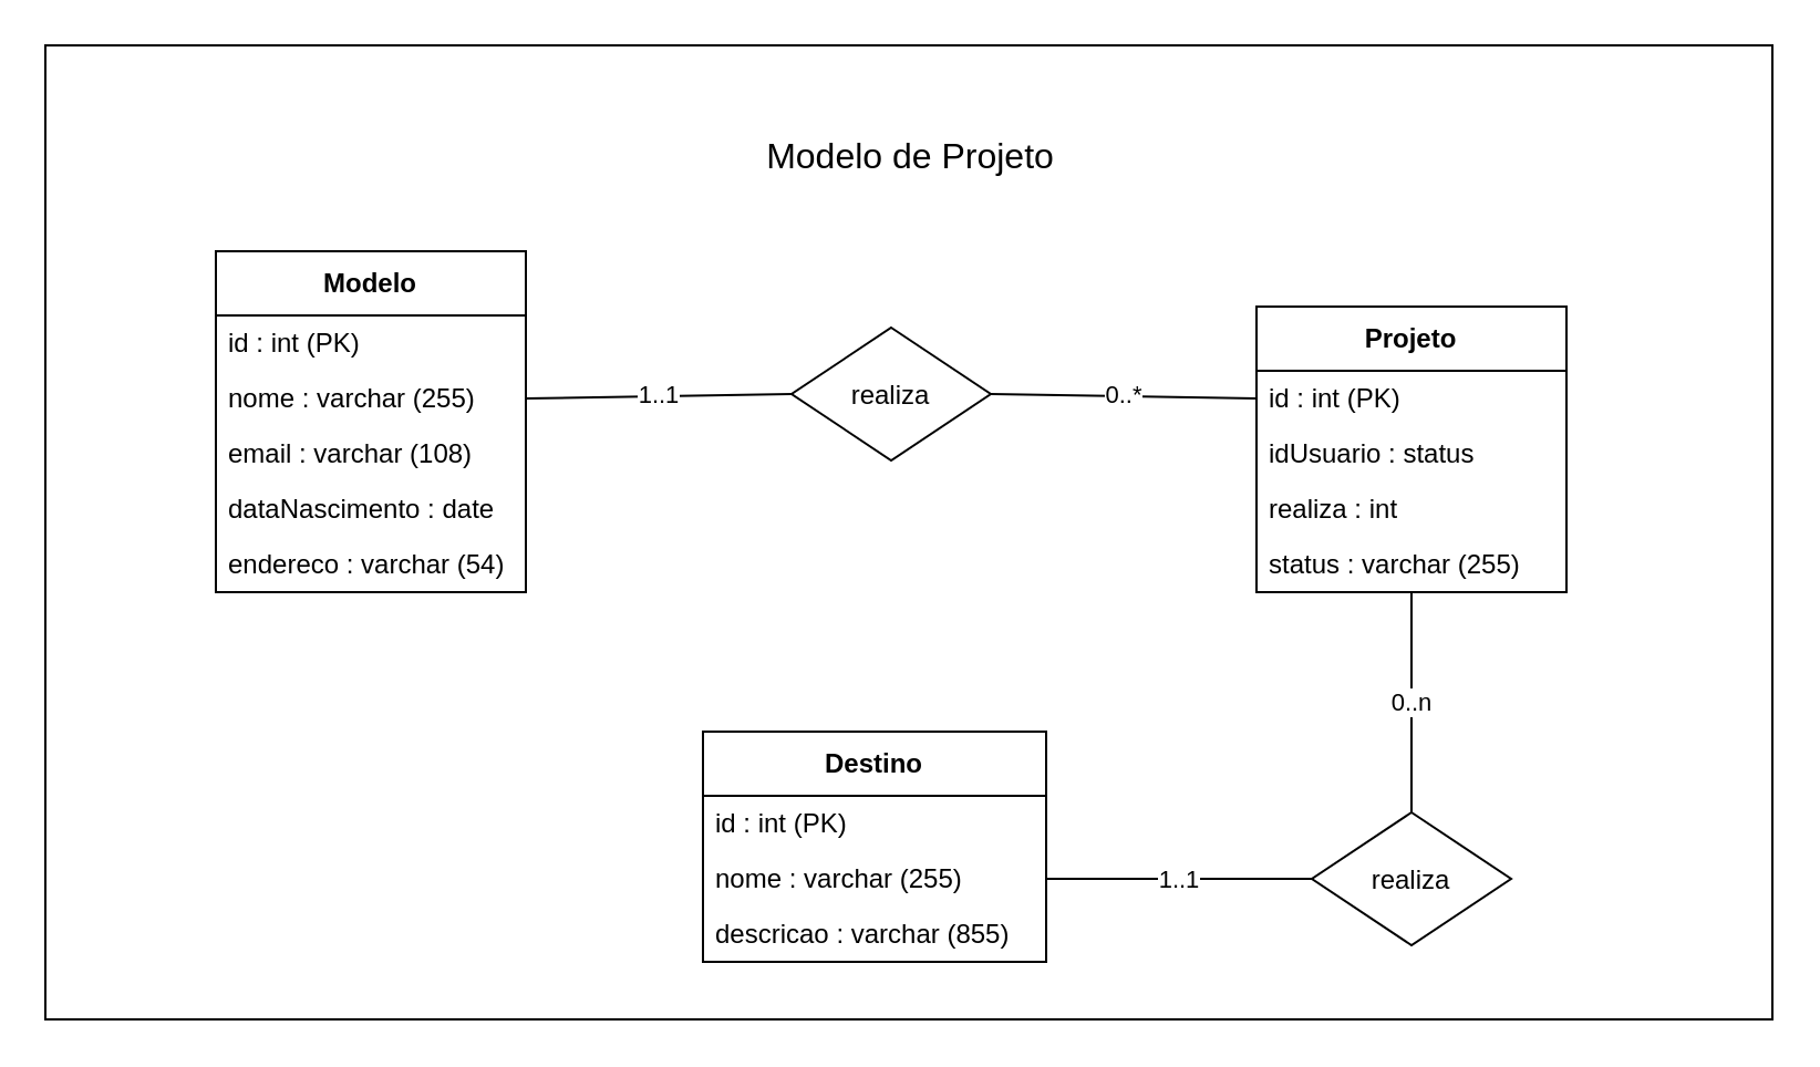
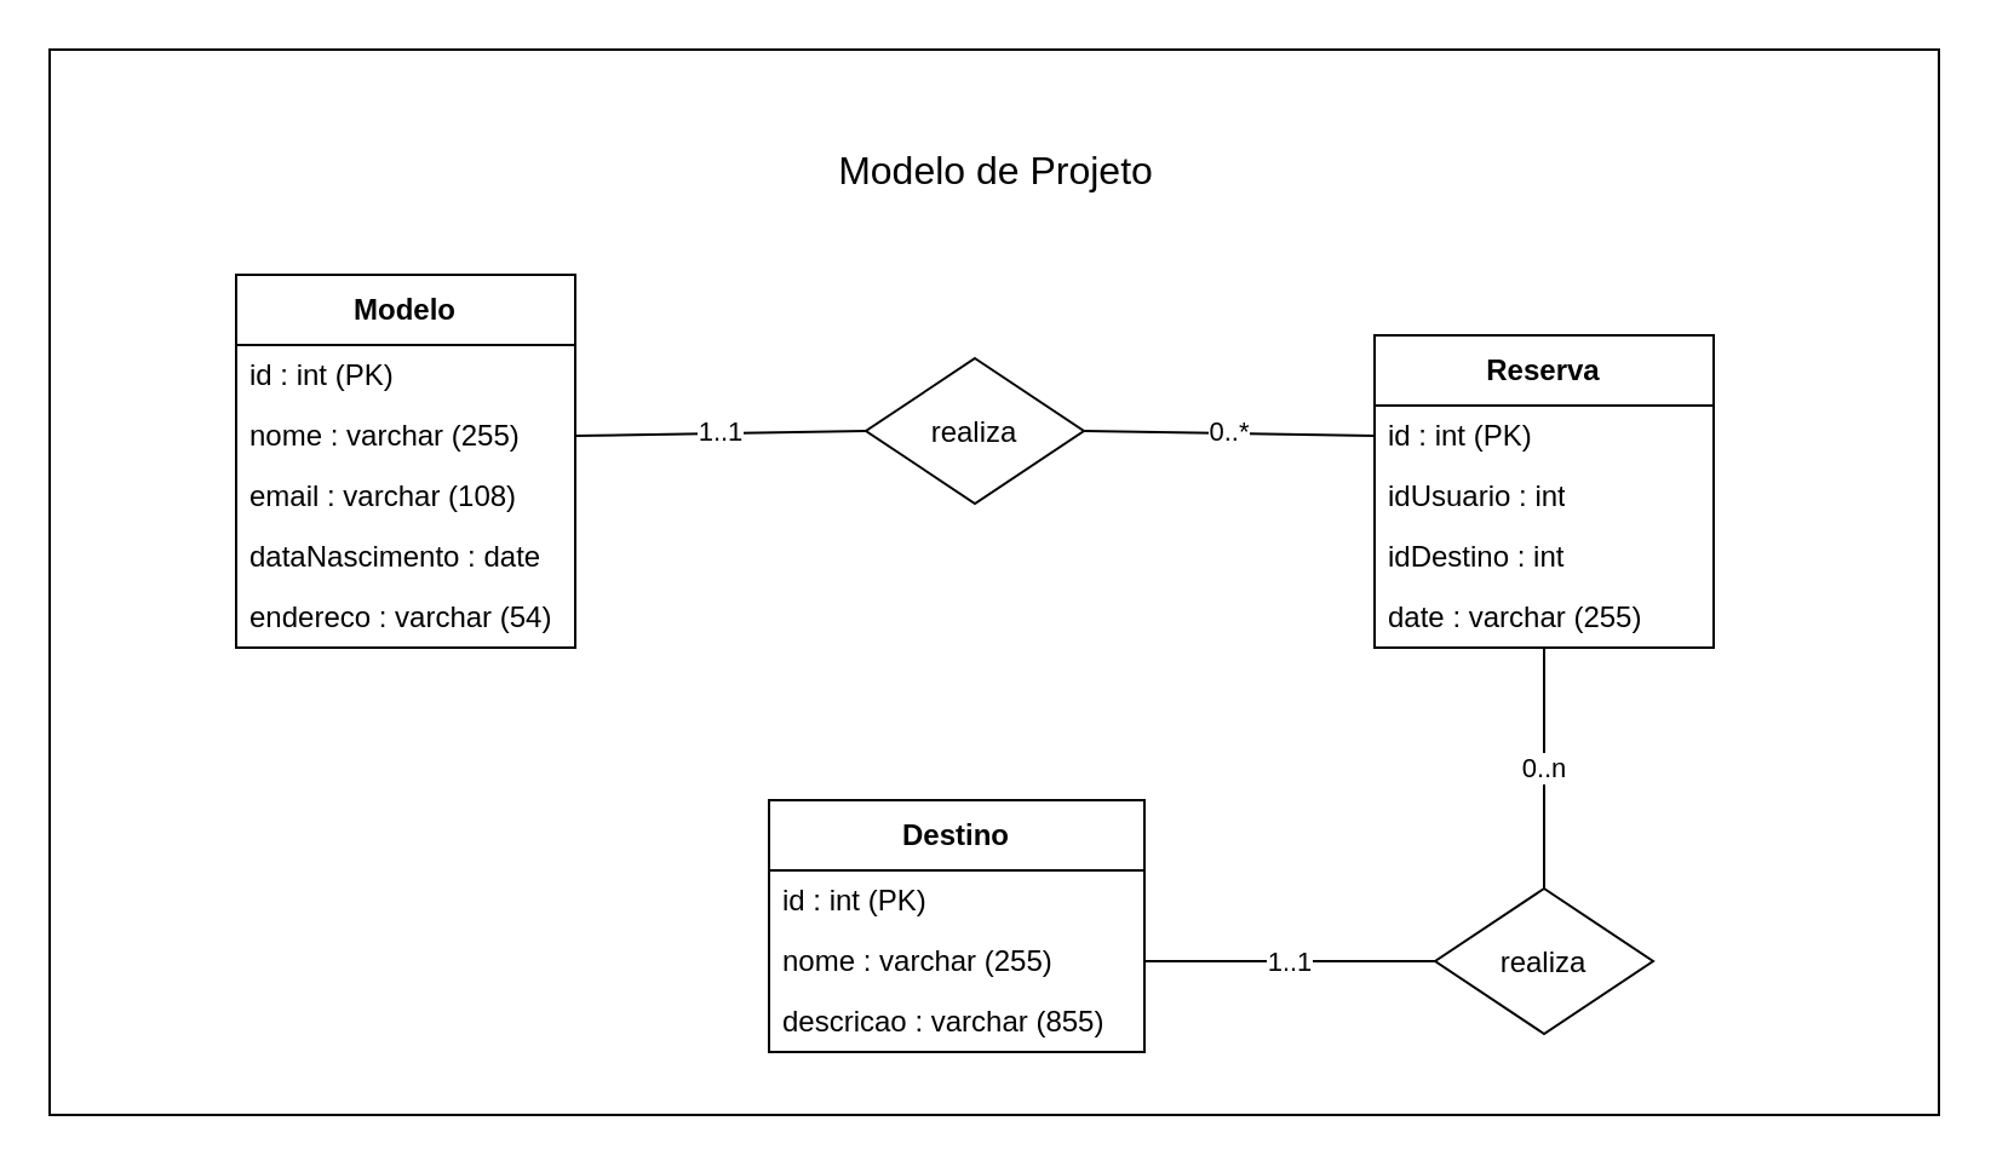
- <mxCell id="13" value="Projeto" style="swimlane;fontStyle=1;align=center;verticalAlign=middle;childLayout=stackLayout;horizontal=1;startSize=29;horizontalStack=0;resizeParent=1;resizeParentMax=0;resizeLast=0;collapsible=0;marginBottom=0;html=1;whiteSpace=wrap;" vertex="1" parent="1"><mxGeometry x="567" y="138" width="140" height="129" as="geometry" /></mxCell>
+ <mxCell id="13" value="Reserva" style="swimlane;fontStyle=1;align=center;verticalAlign=middle;childLayout=stackLayout;horizontal=1;startSize=29;horizontalStack=0;resizeParent=1;resizeParentMax=0;resizeLast=0;collapsible=0;marginBottom=0;html=1;whiteSpace=wrap;" vertex="1" parent="1"><mxGeometry x="567" y="138" width="140" height="129" as="geometry" /></mxCell>
- <mxCell id="15" value="idUsuario : status" style="text;html=1;strokeColor=none;fillColor=none;align=left;verticalAlign=middle;spacingLeft=4;spacingRight=4;overflow=hidden;rotatable=0;points=[[0,0.5],[1,0.5]];portConstraint=eastwest;whiteSpace=wrap;" vertex="1" parent="13"><mxGeometry y="54" width="140" height="25" as="geometry" /></mxCell>
+ <mxCell id="15" value="idUsuario : int" style="text;html=1;strokeColor=none;fillColor=none;align=left;verticalAlign=middle;spacingLeft=4;spacingRight=4;overflow=hidden;rotatable=0;points=[[0,0.5],[1,0.5]];portConstraint=eastwest;whiteSpace=wrap;" vertex="1" parent="13"><mxGeometry y="54" width="140" height="25" as="geometry" /></mxCell>
- <mxCell id="16" value="realiza : int" style="text;html=1;strokeColor=none;fillColor=none;align=left;verticalAlign=middle;spacingLeft=4;spacingRight=4;overflow=hidden;rotatable=0;points=[[0,0.5],[1,0.5]];portConstraint=eastwest;whiteSpace=wrap;" vertex="1" parent="13"><mxGeometry y="79" width="140" height="25" as="geometry" /></mxCell>
+ <mxCell id="16" value="idDestino : int" style="text;html=1;strokeColor=none;fillColor=none;align=left;verticalAlign=middle;spacingLeft=4;spacingRight=4;overflow=hidden;rotatable=0;points=[[0,0.5],[1,0.5]];portConstraint=eastwest;whiteSpace=wrap;" vertex="1" parent="13"><mxGeometry y="79" width="140" height="25" as="geometry" /></mxCell>
- <mxCell id="17" value="status : varchar (255)" style="text;html=1;strokeColor=none;fillColor=none;align=left;verticalAlign=middle;spacingLeft=4;spacingRight=4;overflow=hidden;rotatable=0;points=[[0,0.5],[1,0.5]];portConstraint=eastwest;whiteSpace=wrap;" vertex="1" parent="13"><mxGeometry y="104" width="140" height="25" as="geometry" /></mxCell>
+ <mxCell id="17" value="date : varchar (255)" style="text;html=1;strokeColor=none;fillColor=none;align=left;verticalAlign=middle;spacingLeft=4;spacingRight=4;overflow=hidden;rotatable=0;points=[[0,0.5],[1,0.5]];portConstraint=eastwest;whiteSpace=wrap;" vertex="1" parent="13"><mxGeometry y="104" width="140" height="25" as="geometry" /></mxCell>
